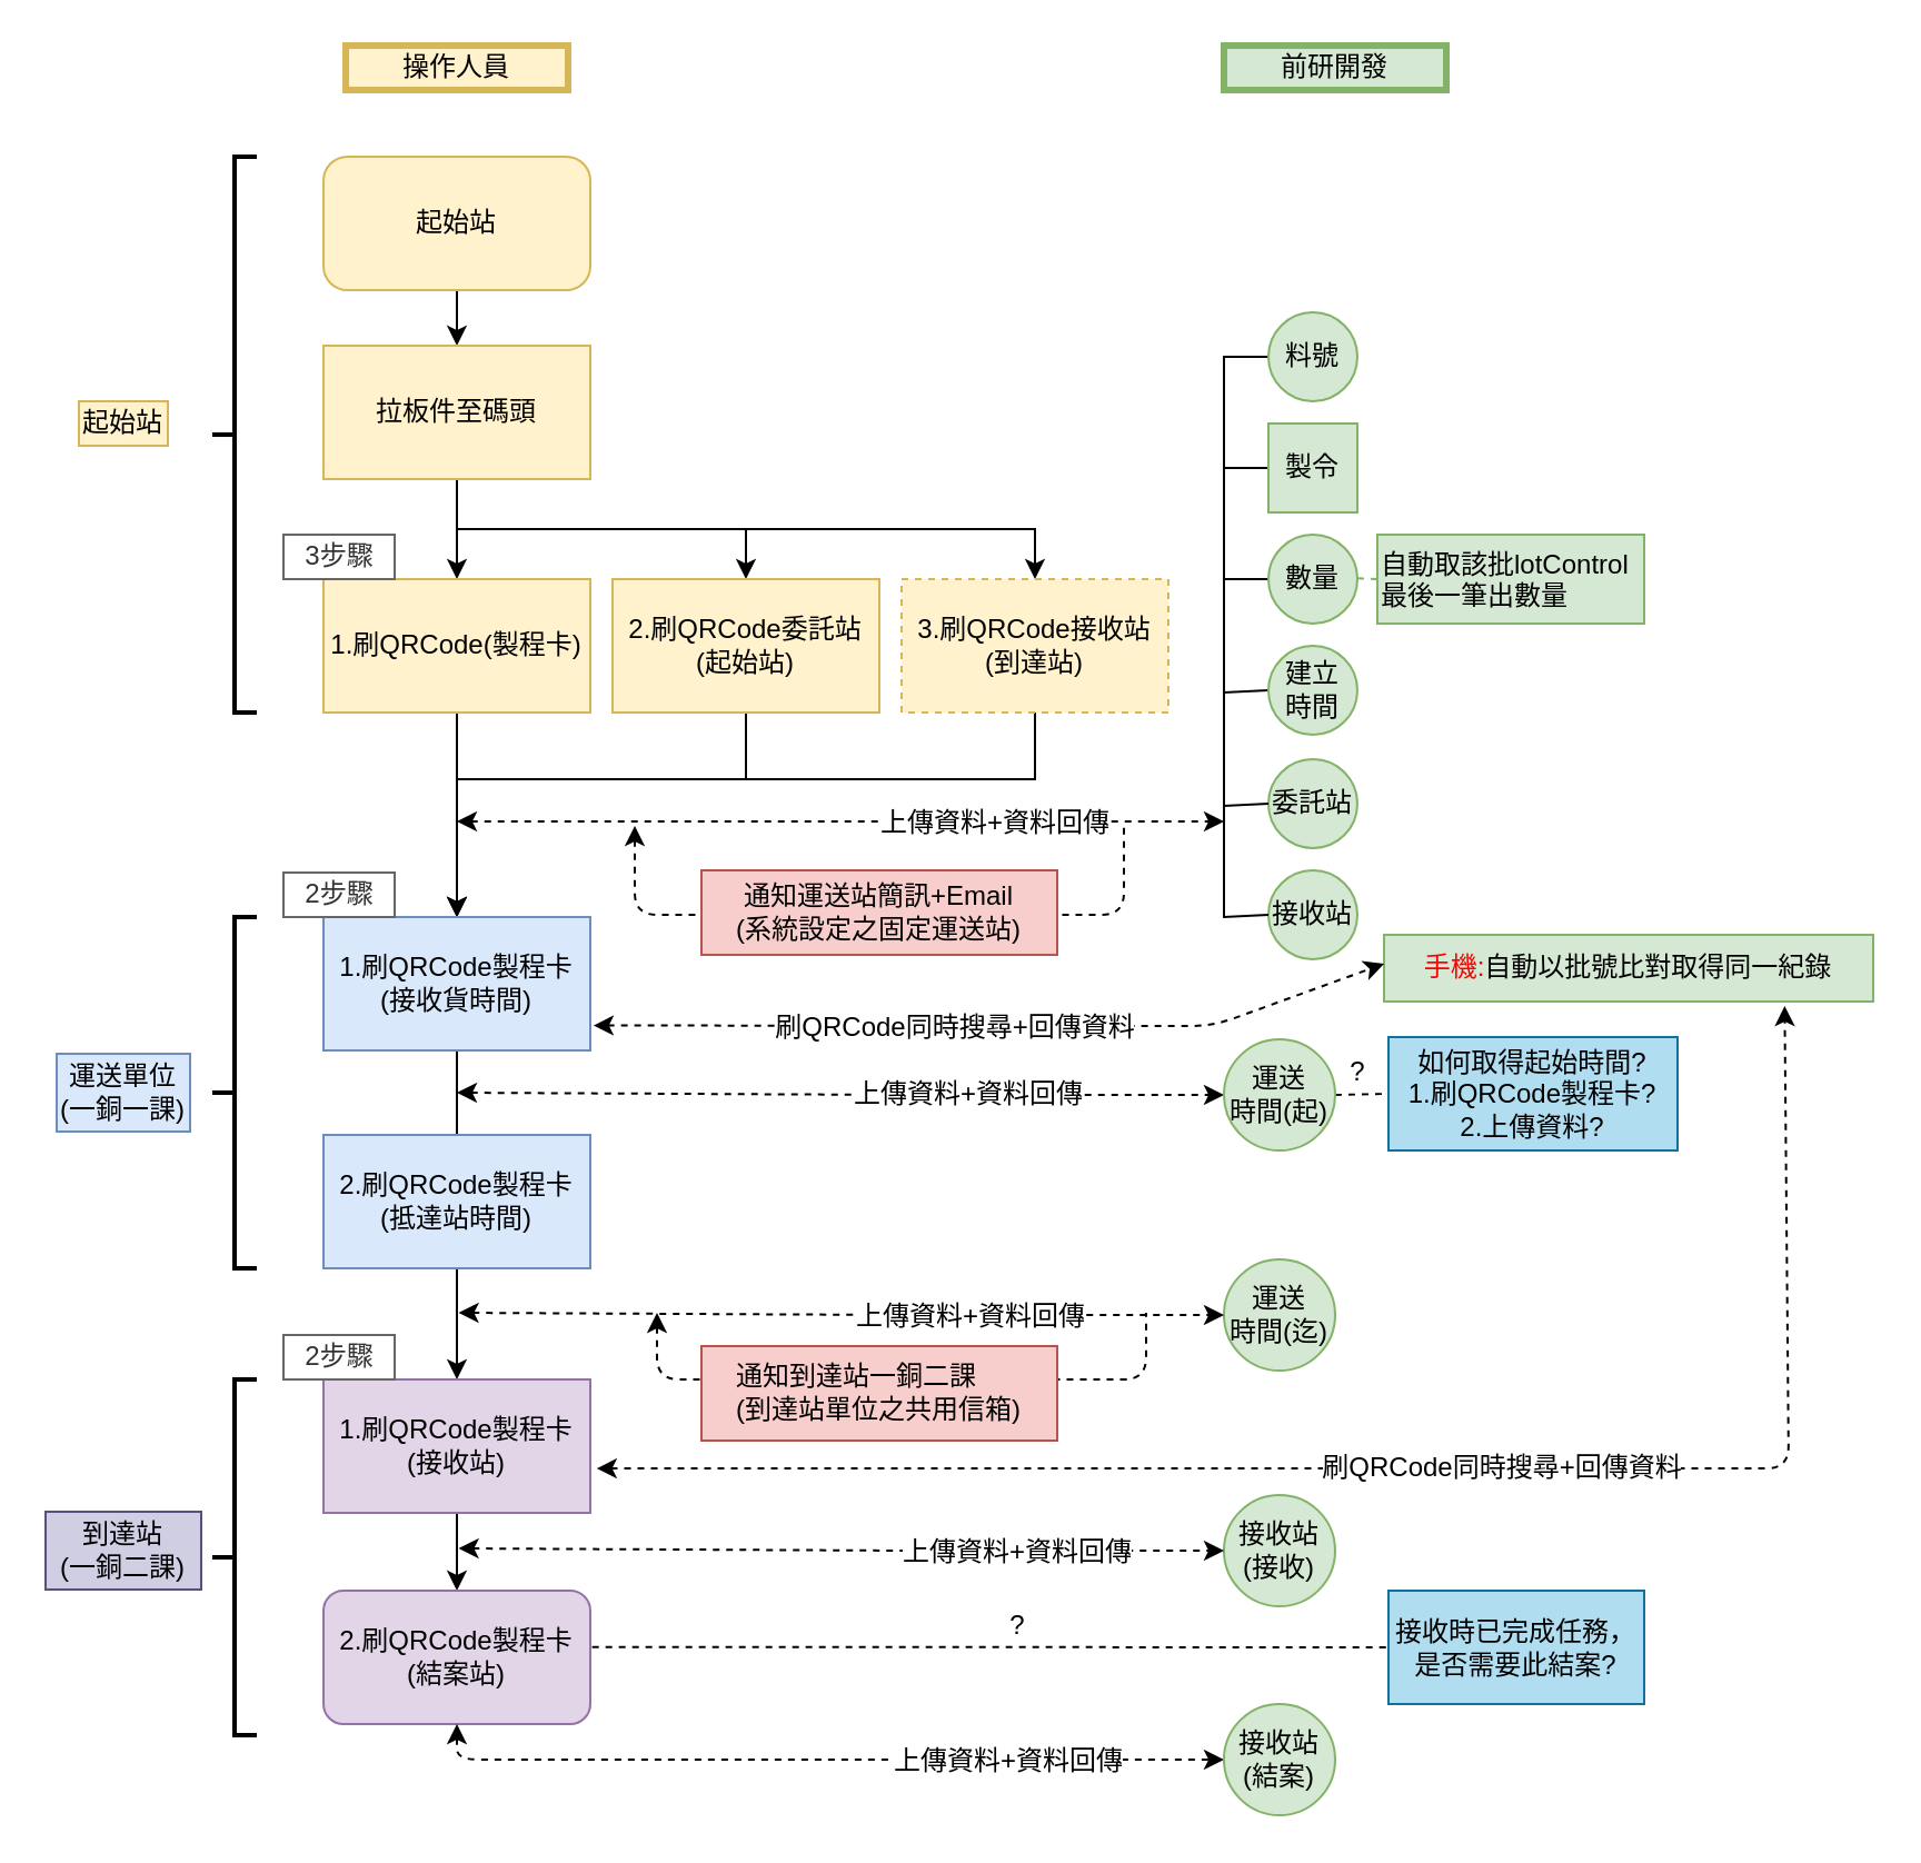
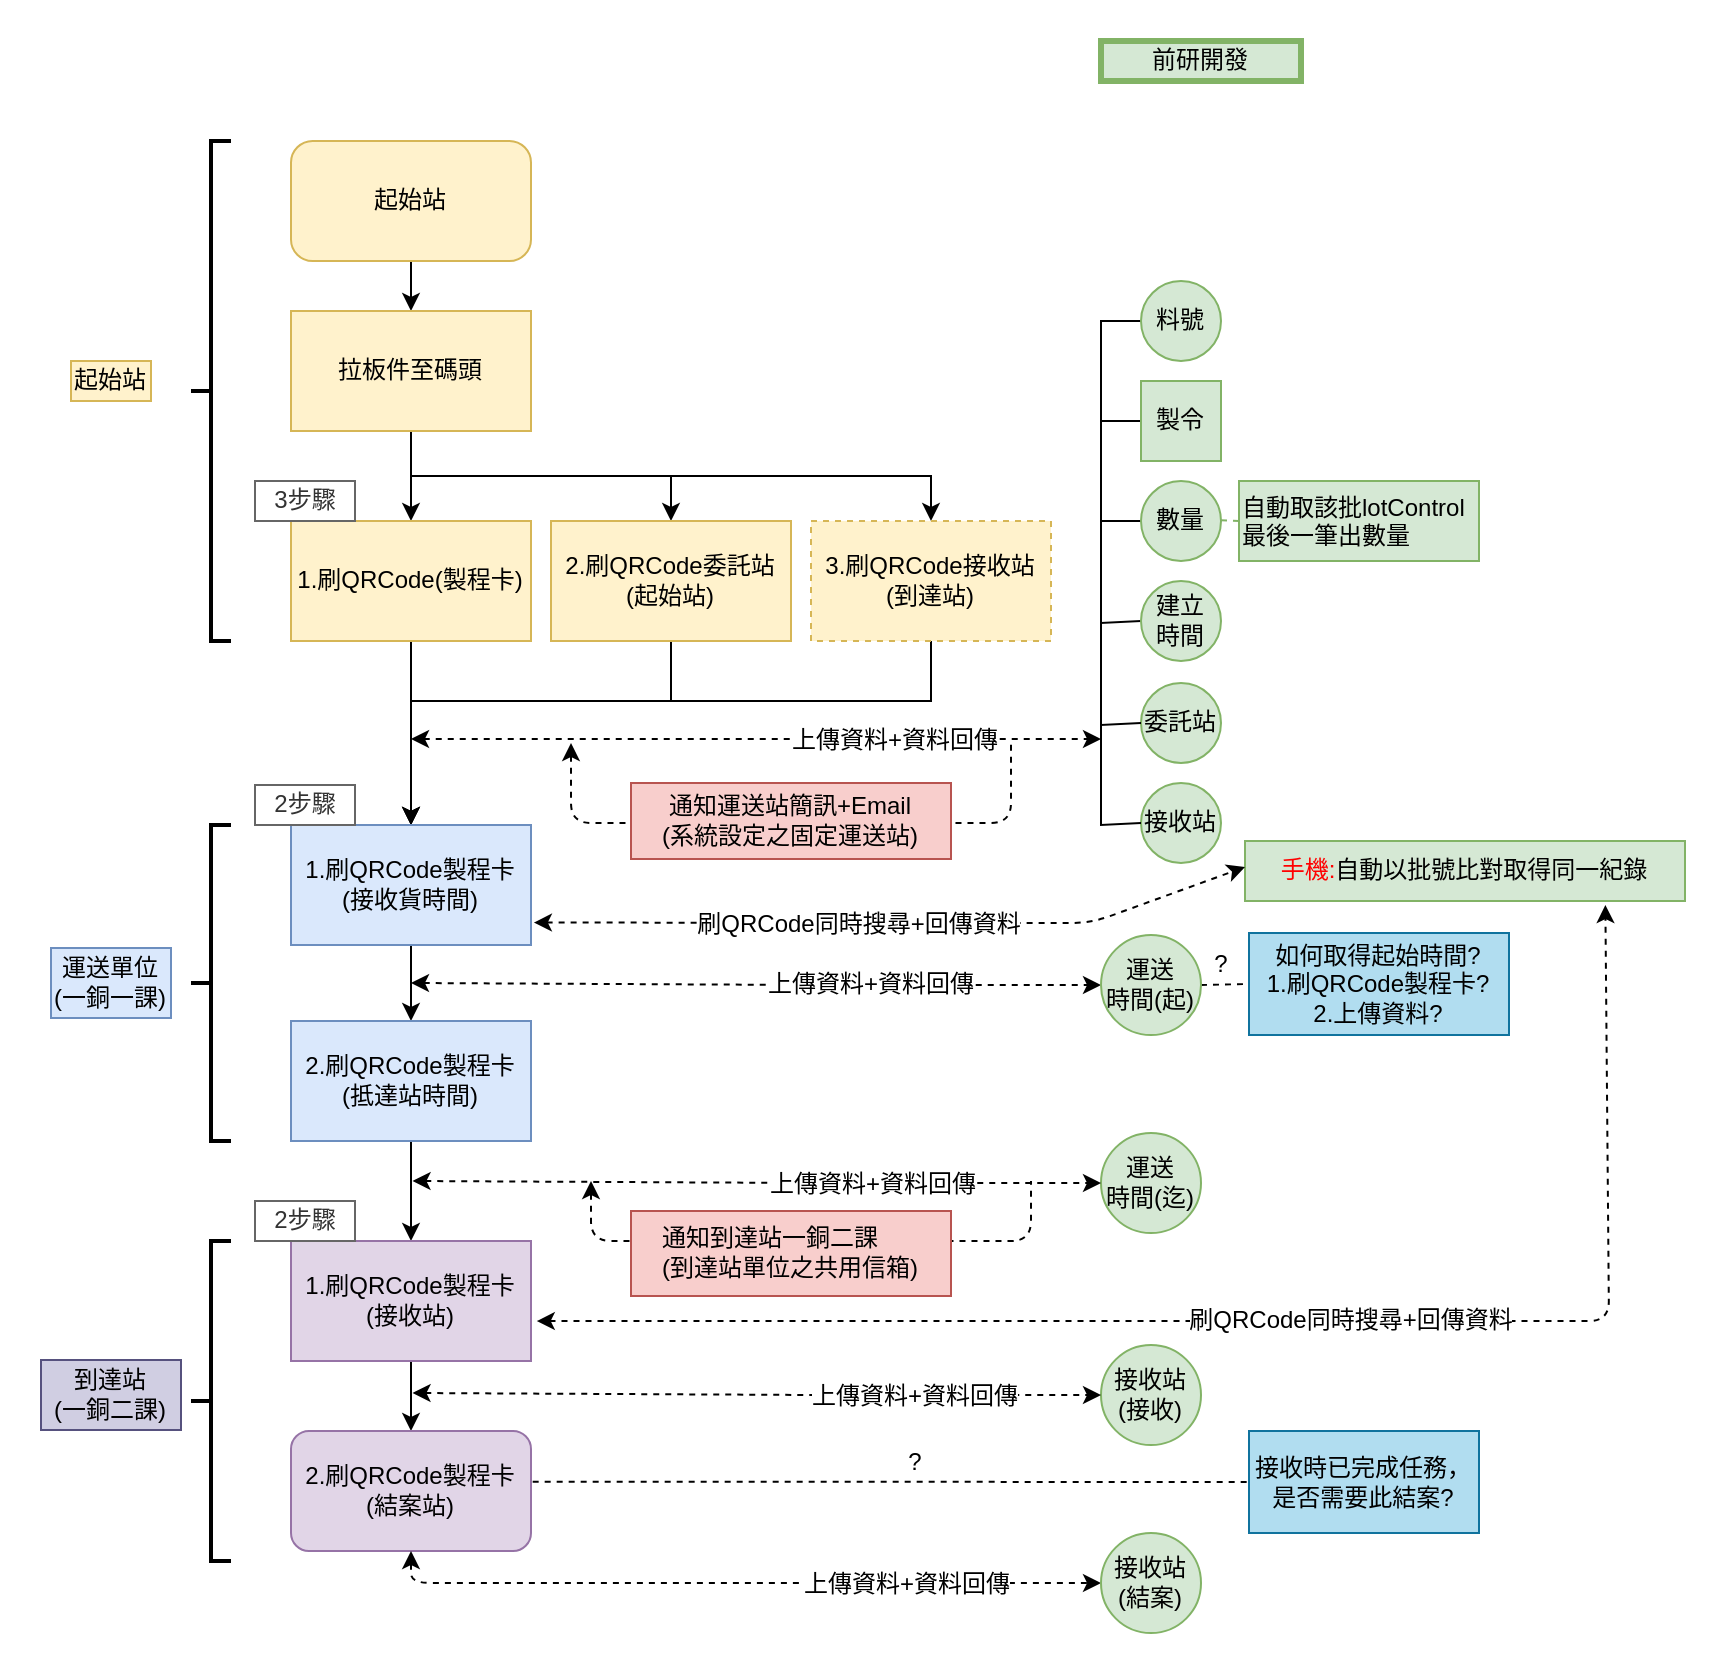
- <mxCell id="8" value="操作人員" style="text;html=1;strokeColor=#d6b656;fillColor=#fff2cc;align=center;verticalAlign=middle;whiteSpace=wrap;rounded=0;strokeWidth=3;" vertex="1" parent="1"><mxGeometry x="155" y="20" width="100" height="20" as="geometry" /></mxCell>
- <mxCell id="16" style="edgeStyle=orthogonalEdgeStyle;rounded=0;orthogonalLoop=1;jettySize=auto;html=1;exitX=0.5;exitY=1;exitDx=0;exitDy=0;entryX=0.5;entryY=0;entryDx=0;entryDy=0;endArrow=none;" edge="1" parent="1" source="48" target="18"><mxGeometry relative="1" as="geometry" /></mxCell>
+ <mxCell id="16" style="edgeStyle=orthogonalEdgeStyle;rounded=0;orthogonalLoop=1;jettySize=auto;html=1;exitX=0.5;exitY=1;exitDx=0;exitDy=0;entryX=0.5;entryY=0;entryDx=0;entryDy=0;" edge="1" parent="1" source="48" target="18"><mxGeometry relative="1" as="geometry" /></mxCell>
